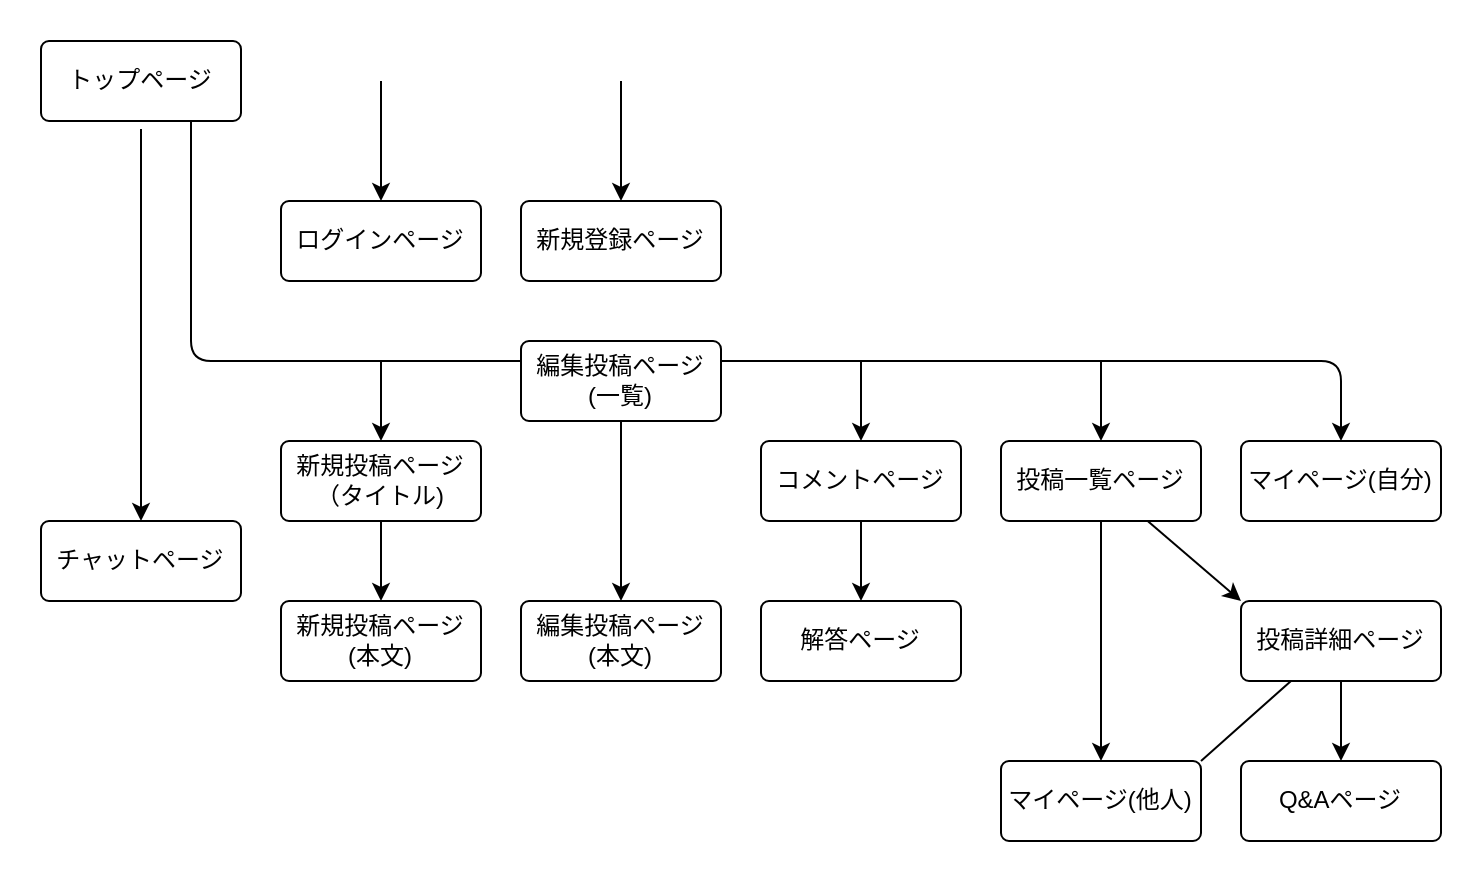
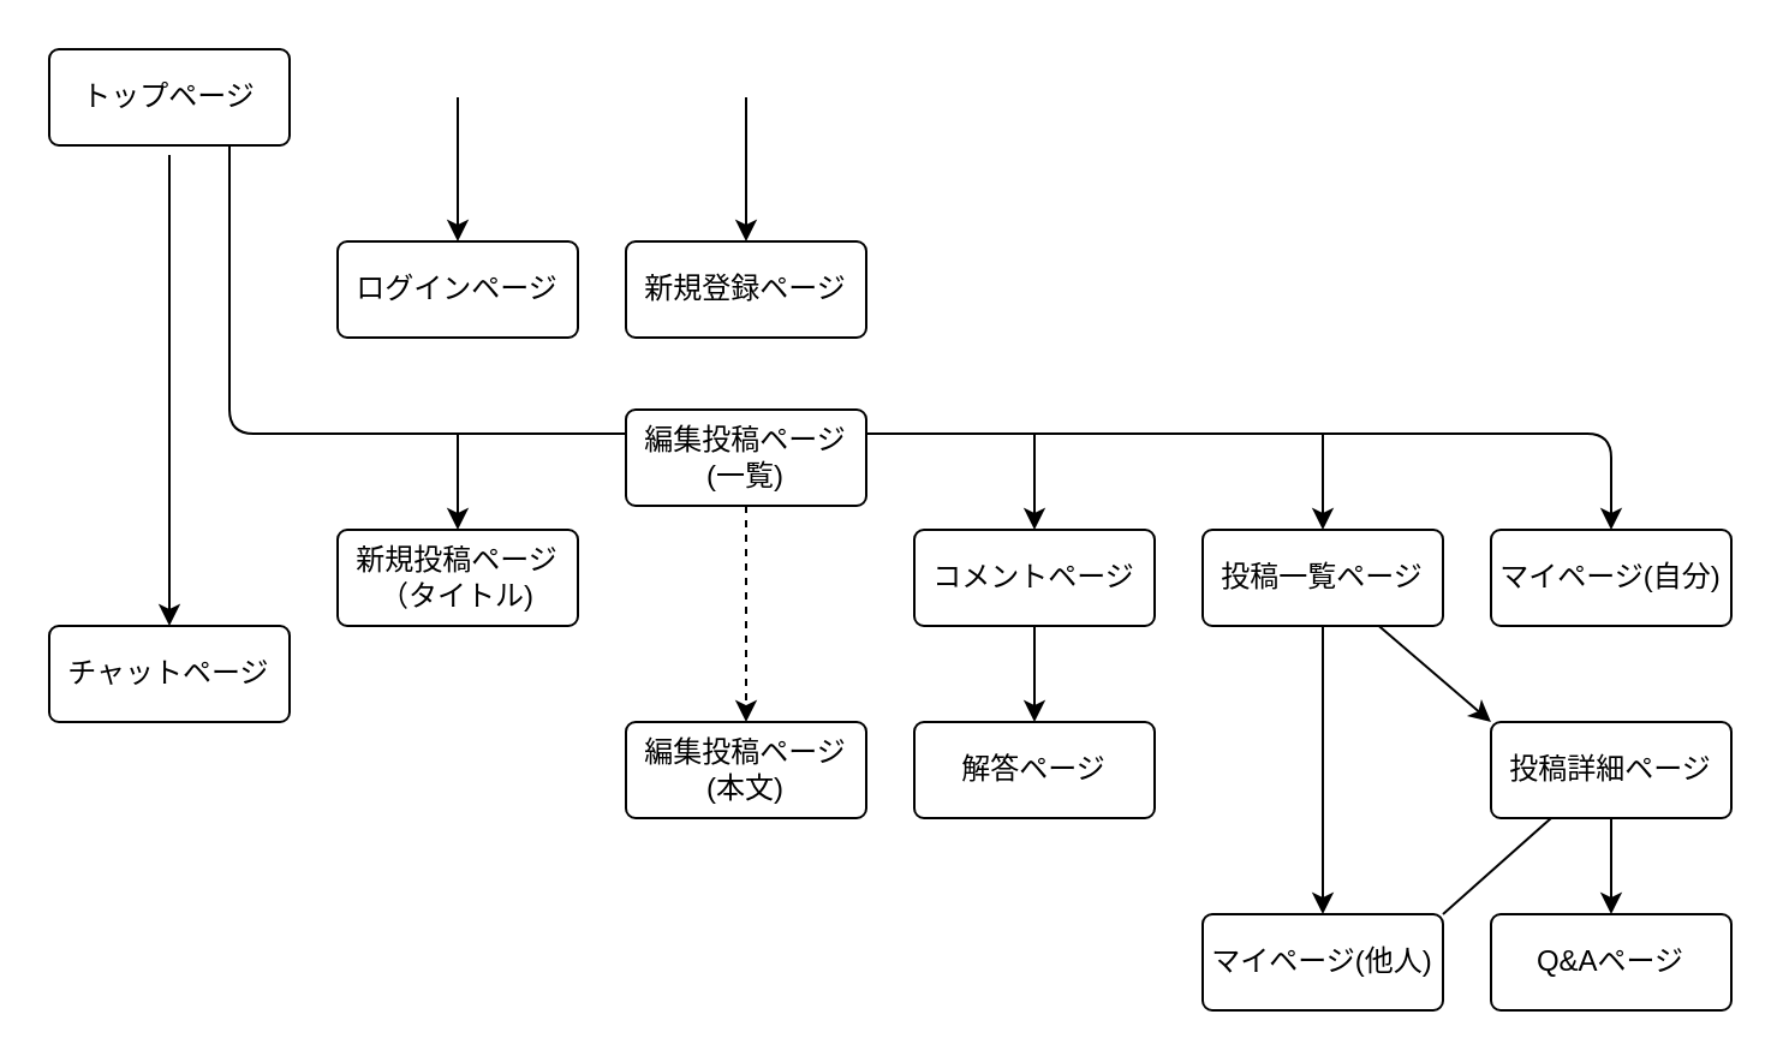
- <mxCell id="15" style="edgeStyle=none;html=1;entryX=0.5;entryY=0;entryDx=0;entryDy=0;endArrow=classic;endFill=1;" edge="1" parent="1" source="16" target="30"><mxGeometry relative="1" as="geometry" /></mxCell>
+ <mxCell id="15" style="edgeStyle=none;html=1;entryX=0.5;entryY=0;entryDx=0;entryDy=0;endArrow=classic;endFill=1;dashed=1;" edge="1" parent="1" source="16" target="30"><mxGeometry relative="1" as="geometry" /></mxCell>
- <mxCell id="12" style="edgeStyle=none;html=1;entryX=0.5;entryY=0;entryDx=0;entryDy=0;endArrow=classic;endFill=1;" edge="1" parent="1" source="13" target="29"><mxGeometry relative="1" as="geometry" /></mxCell>
- <mxCell id="29" value="新規投稿ページ(本文)" style="rounded=1;arcSize=10;whiteSpace=wrap;html=1;align=center;" vertex="1" parent="1"><mxGeometry x="140" y="300" width="100" height="40" as="geometry" /></mxCell>
